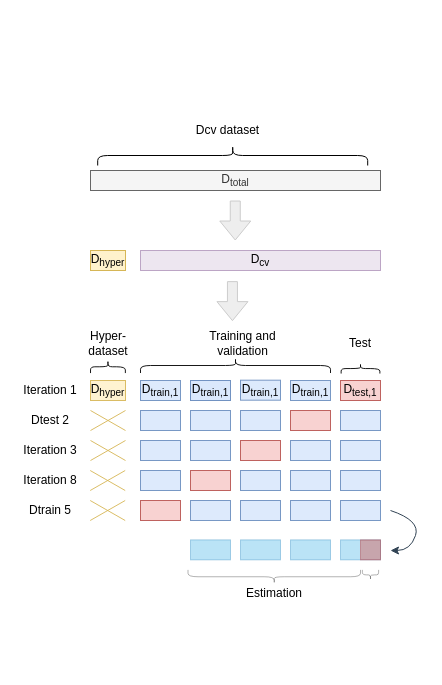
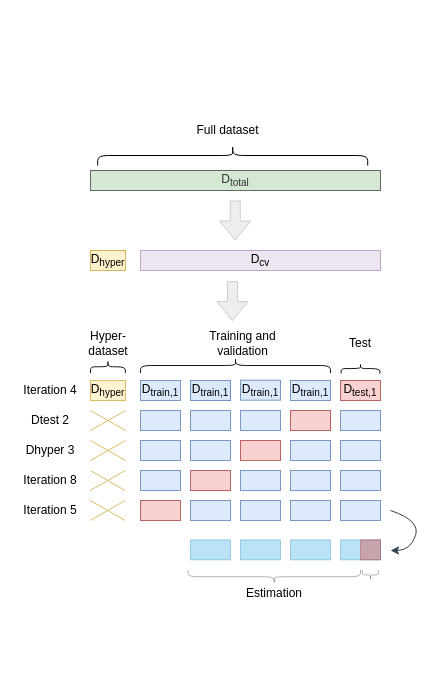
- <mxCell id="44" value="Dcv dataset" style="text;html=1;strokeColor=none;fillColor=none;align=center;verticalAlign=middle;whiteSpace=wrap;rounded=0;" parent="1" vertex="1"><mxGeometry x="179.69" y="120" width="95" height="20" as="geometry" /></mxCell>
+ <mxCell id="44" value="Full dataset" style="text;html=1;strokeColor=none;fillColor=none;align=center;verticalAlign=middle;whiteSpace=wrap;rounded=0;" parent="1" vertex="1"><mxGeometry x="179.69" y="120" width="95" height="20" as="geometry" /></mxCell>
- <mxCell id="45" value="D&lt;sub&gt;total&lt;/sub&gt;" style="rounded=0;whiteSpace=wrap;html=1;fillColor=#f5f5f5;strokeColor=#666666;fontColor=#333333;" parent="1" vertex="1"><mxGeometry x="90" y="170" width="290" height="20" as="geometry" /></mxCell>
+ <mxCell id="45" value="D&lt;sub&gt;total&lt;/sub&gt;" style="rounded=0;whiteSpace=wrap;html=1;fillColor=#d5e8d4;strokeColor=#666666;fontColor=#333333;" parent="1" vertex="1"><mxGeometry x="90" y="170" width="290" height="20" as="geometry" /></mxCell>
- <mxCell id="26" value="Iteration 1" style="text;html=1;strokeColor=none;fillColor=none;align=center;verticalAlign=middle;whiteSpace=wrap;rounded=0;opacity=90;" parent="1" vertex="1"><mxGeometry x="20" y="380" width="60" height="20" as="geometry" /></mxCell>
+ <mxCell id="26" value="Iteration 4" style="text;html=1;strokeColor=none;fillColor=none;align=center;verticalAlign=middle;whiteSpace=wrap;rounded=0;opacity=90;" parent="1" vertex="1"><mxGeometry x="20" y="380" width="60" height="20" as="geometry" /></mxCell>
- <mxCell id="28" value="Iteration 3" style="text;html=1;strokeColor=none;fillColor=none;align=center;verticalAlign=middle;whiteSpace=wrap;rounded=0;opacity=90;" parent="1" vertex="1"><mxGeometry x="20" y="440" width="60" height="20" as="geometry" /></mxCell>
+ <mxCell id="28" value="Dhyper 3" style="text;html=1;strokeColor=none;fillColor=none;align=center;verticalAlign=middle;whiteSpace=wrap;rounded=0;opacity=90;" parent="1" vertex="1"><mxGeometry x="20" y="440" width="60" height="20" as="geometry" /></mxCell>
- <mxCell id="30" value="Dtrain 5" style="text;html=1;strokeColor=none;fillColor=none;align=center;verticalAlign=middle;whiteSpace=wrap;rounded=0;opacity=90;" parent="1" vertex="1"><mxGeometry x="20" y="500" width="60" height="20" as="geometry" /></mxCell>
+ <mxCell id="30" value="Iteration 5" style="text;html=1;strokeColor=none;fillColor=none;align=center;verticalAlign=middle;whiteSpace=wrap;rounded=0;opacity=90;" parent="1" vertex="1"><mxGeometry x="20" y="500" width="60" height="20" as="geometry" /></mxCell>
